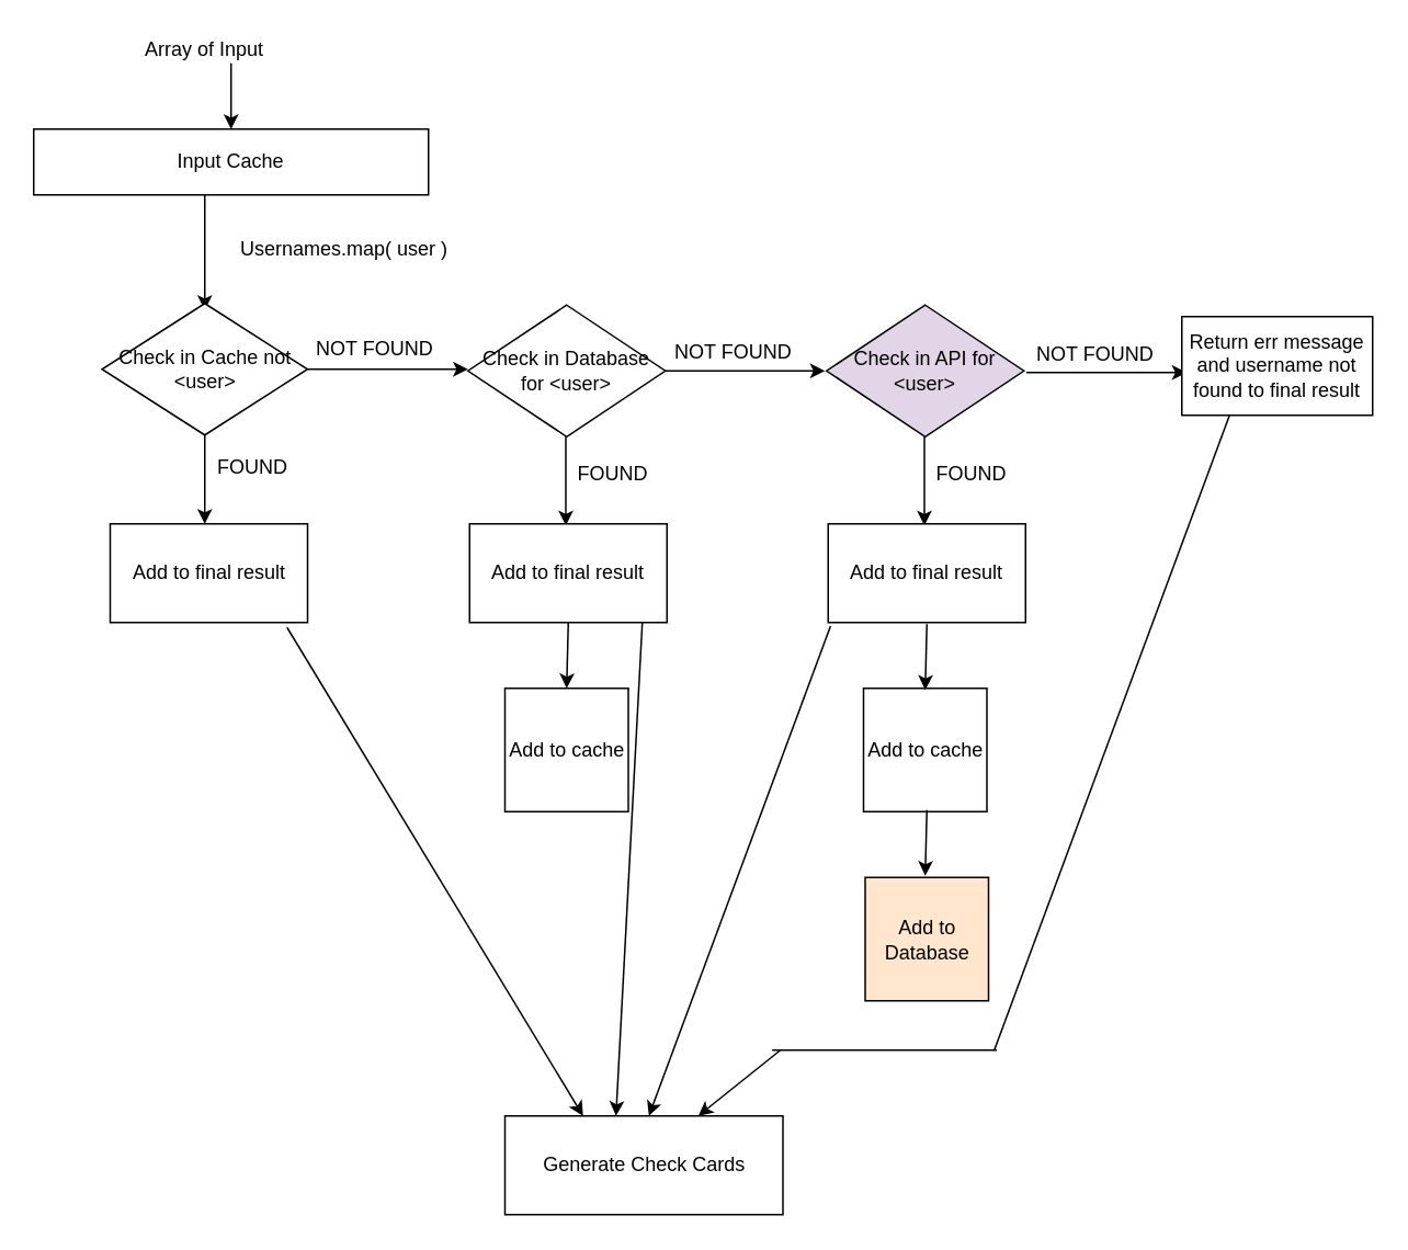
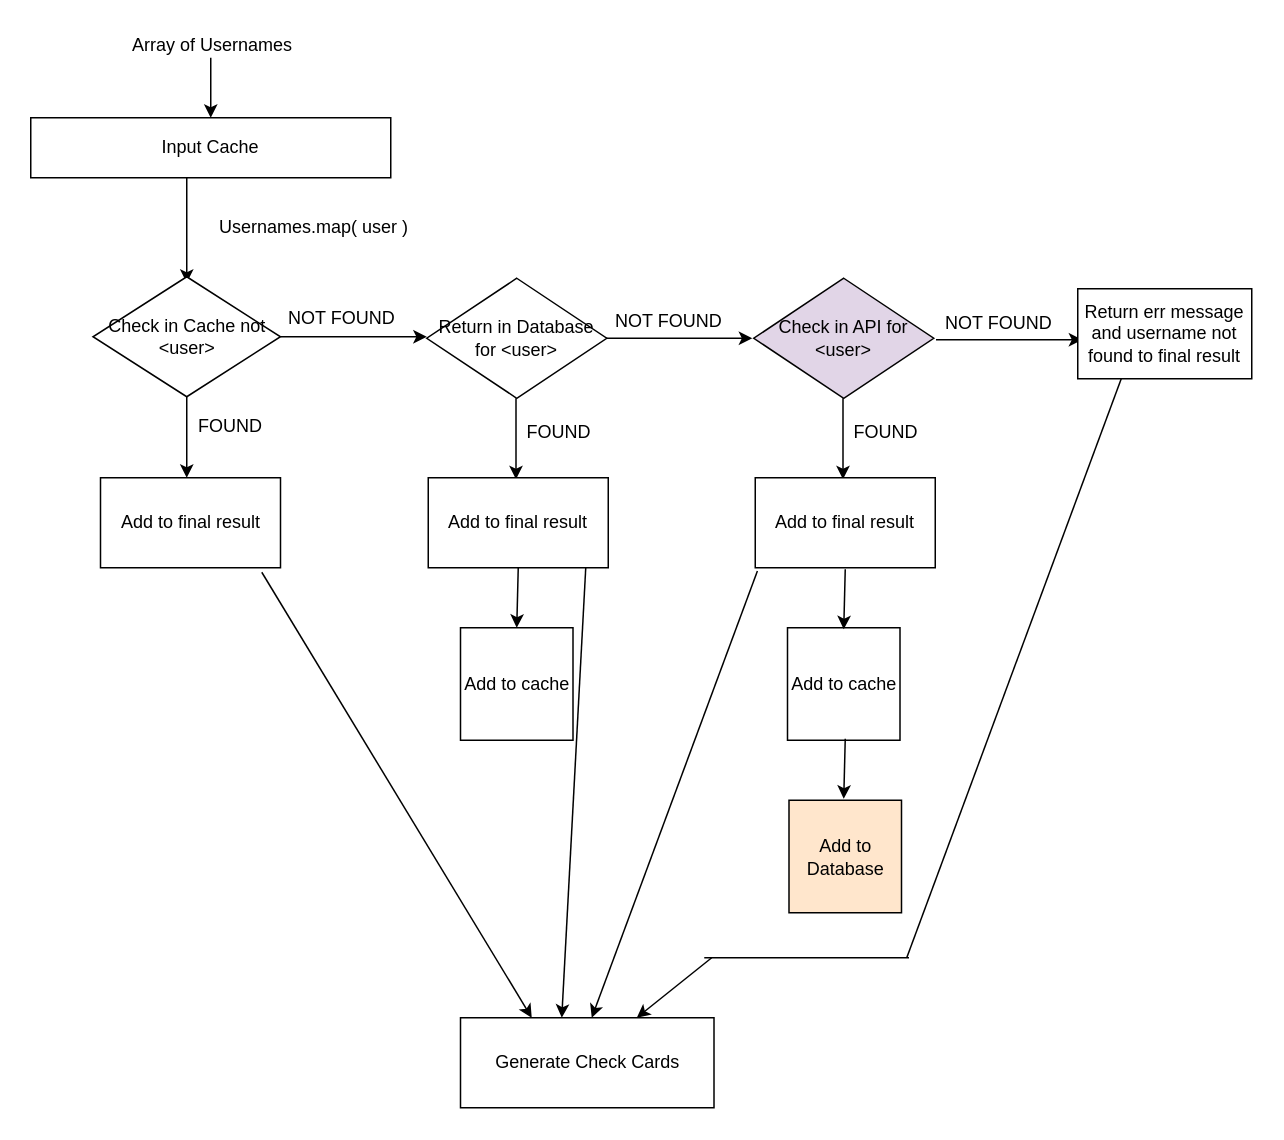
- <mxCell id="4" value="Array of Input" style="text;html=1;resizable=0;points=[];autosize=1;align=left;verticalAlign=top;spacingTop=-4;" vertex="1" parent="1"><mxGeometry x="86" y="20" width="120" height="20" as="geometry" /></mxCell>
+ <mxCell id="4" value="Array of Usernames" style="text;html=1;resizable=0;points=[];autosize=1;align=left;verticalAlign=top;spacingTop=-4;" vertex="1" parent="1"><mxGeometry x="86" y="20" width="120" height="20" as="geometry" /></mxCell>
- <mxCell id="13" value="Check in Database for &amp;lt;user&amp;gt;" style="rhombus;whiteSpace=wrap;html=1;" vertex="1" parent="1"><mxGeometry x="284" y="185" width="120" height="80" as="geometry" /></mxCell>
+ <mxCell id="13" value="Return in Database for &amp;lt;user&amp;gt;" style="rhombus;whiteSpace=wrap;html=1;" vertex="1" parent="1"><mxGeometry x="284" y="185" width="120" height="80" as="geometry" /></mxCell>
